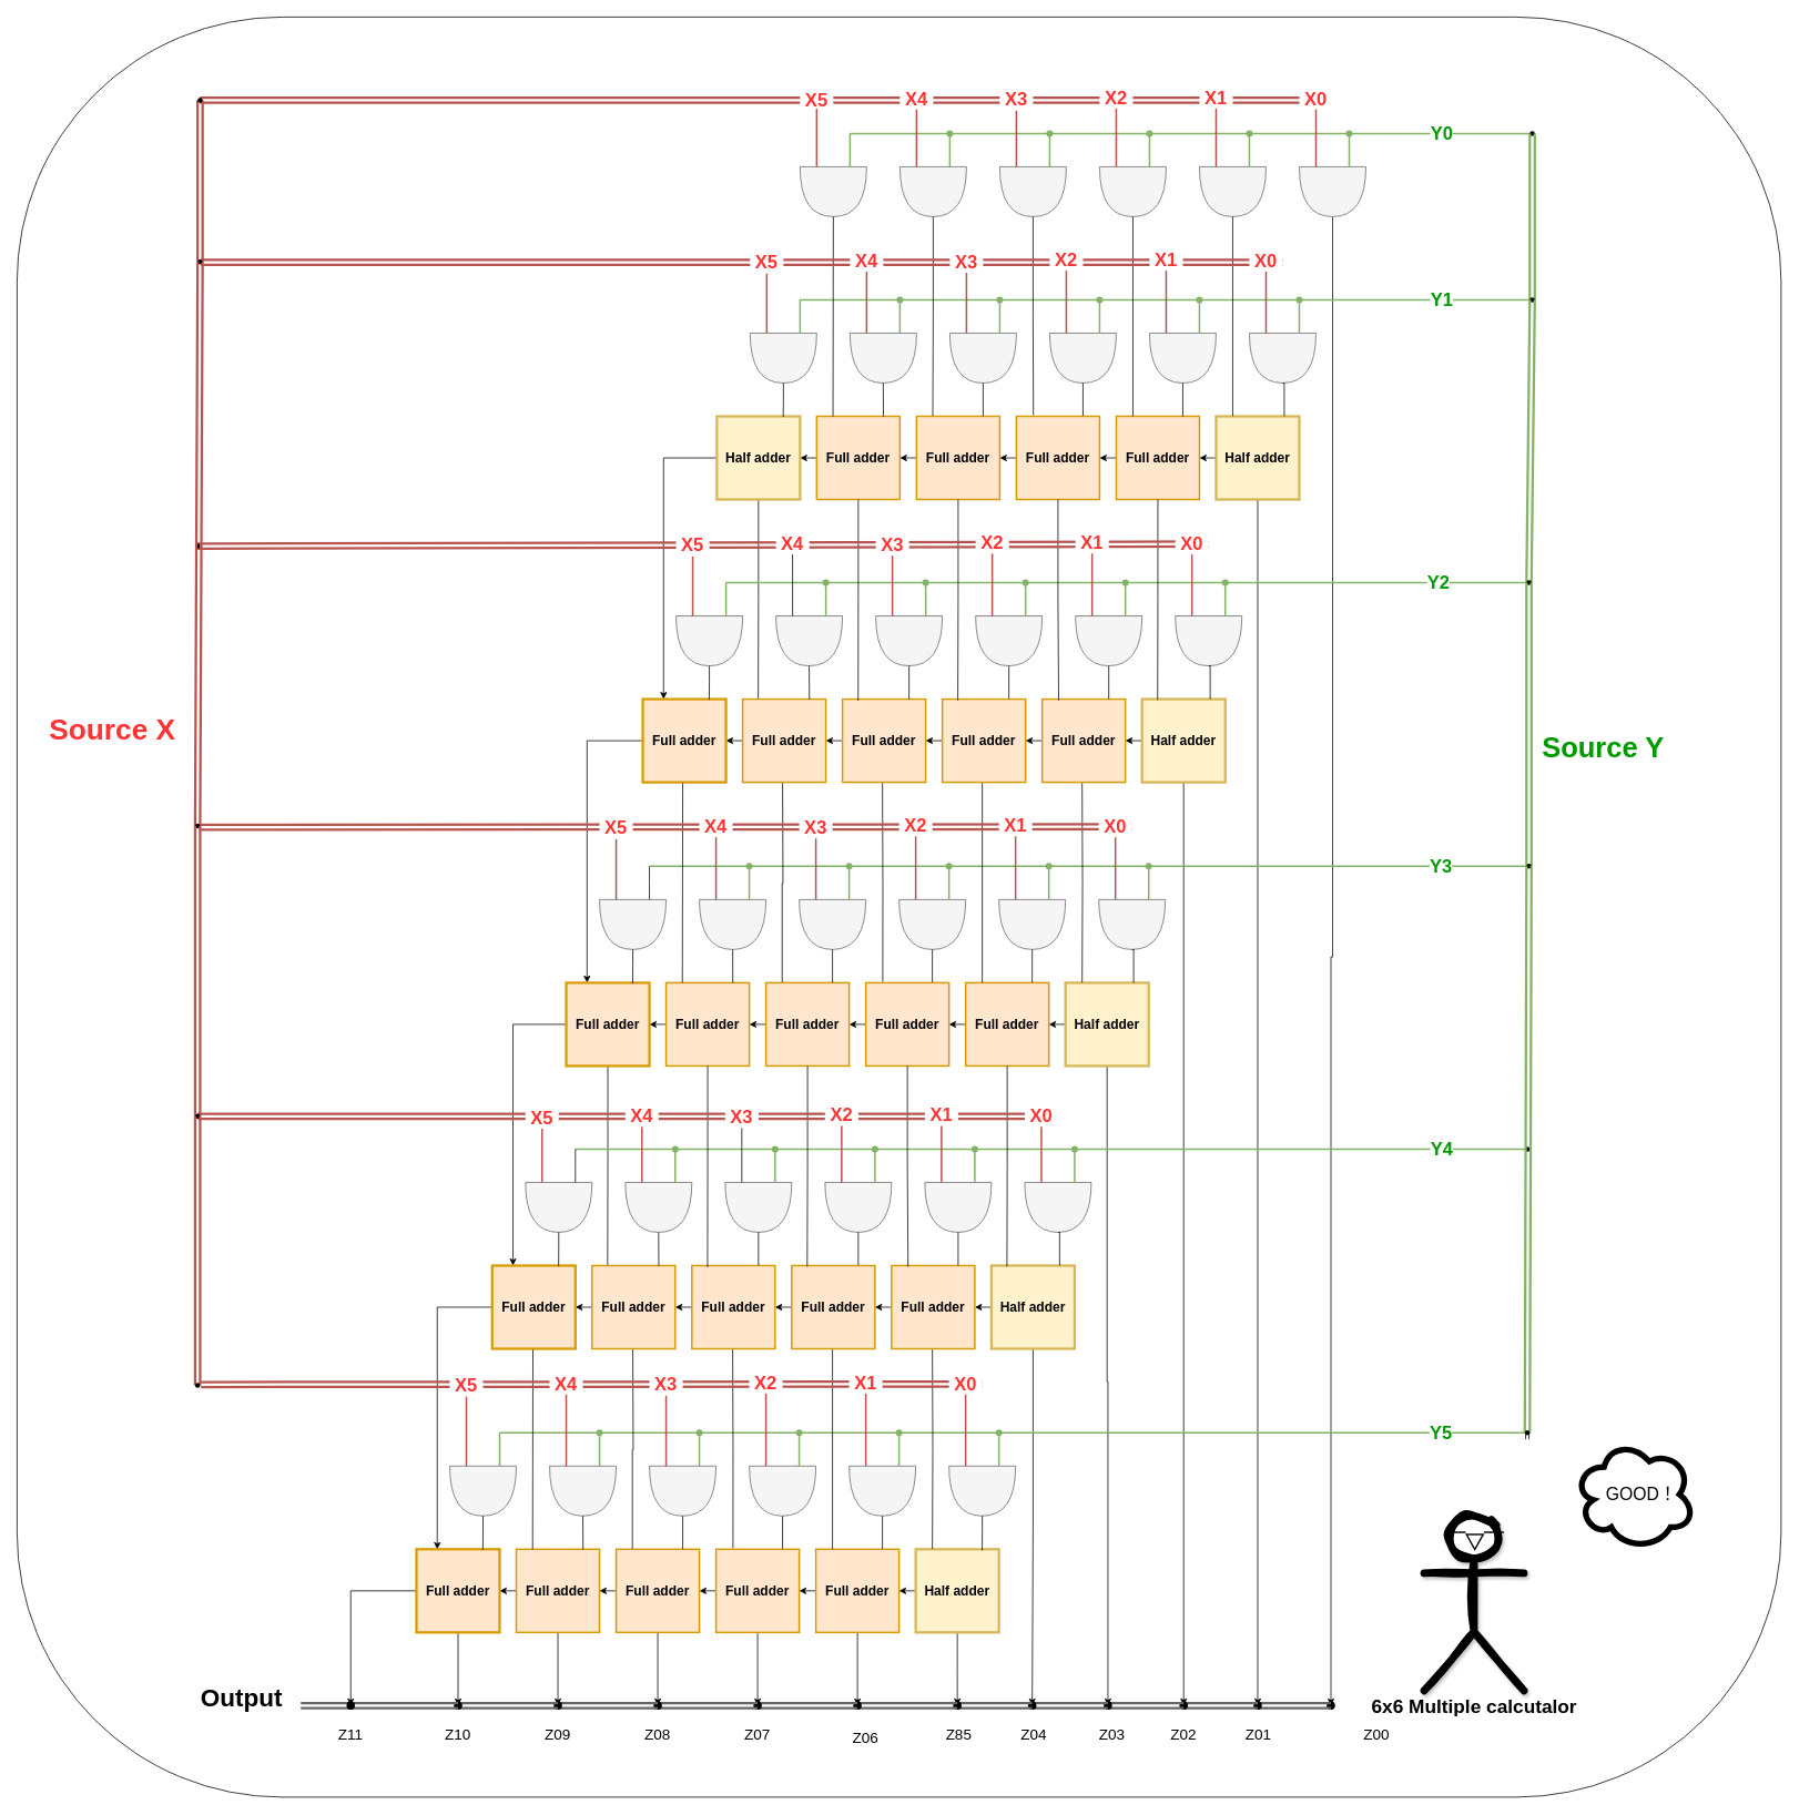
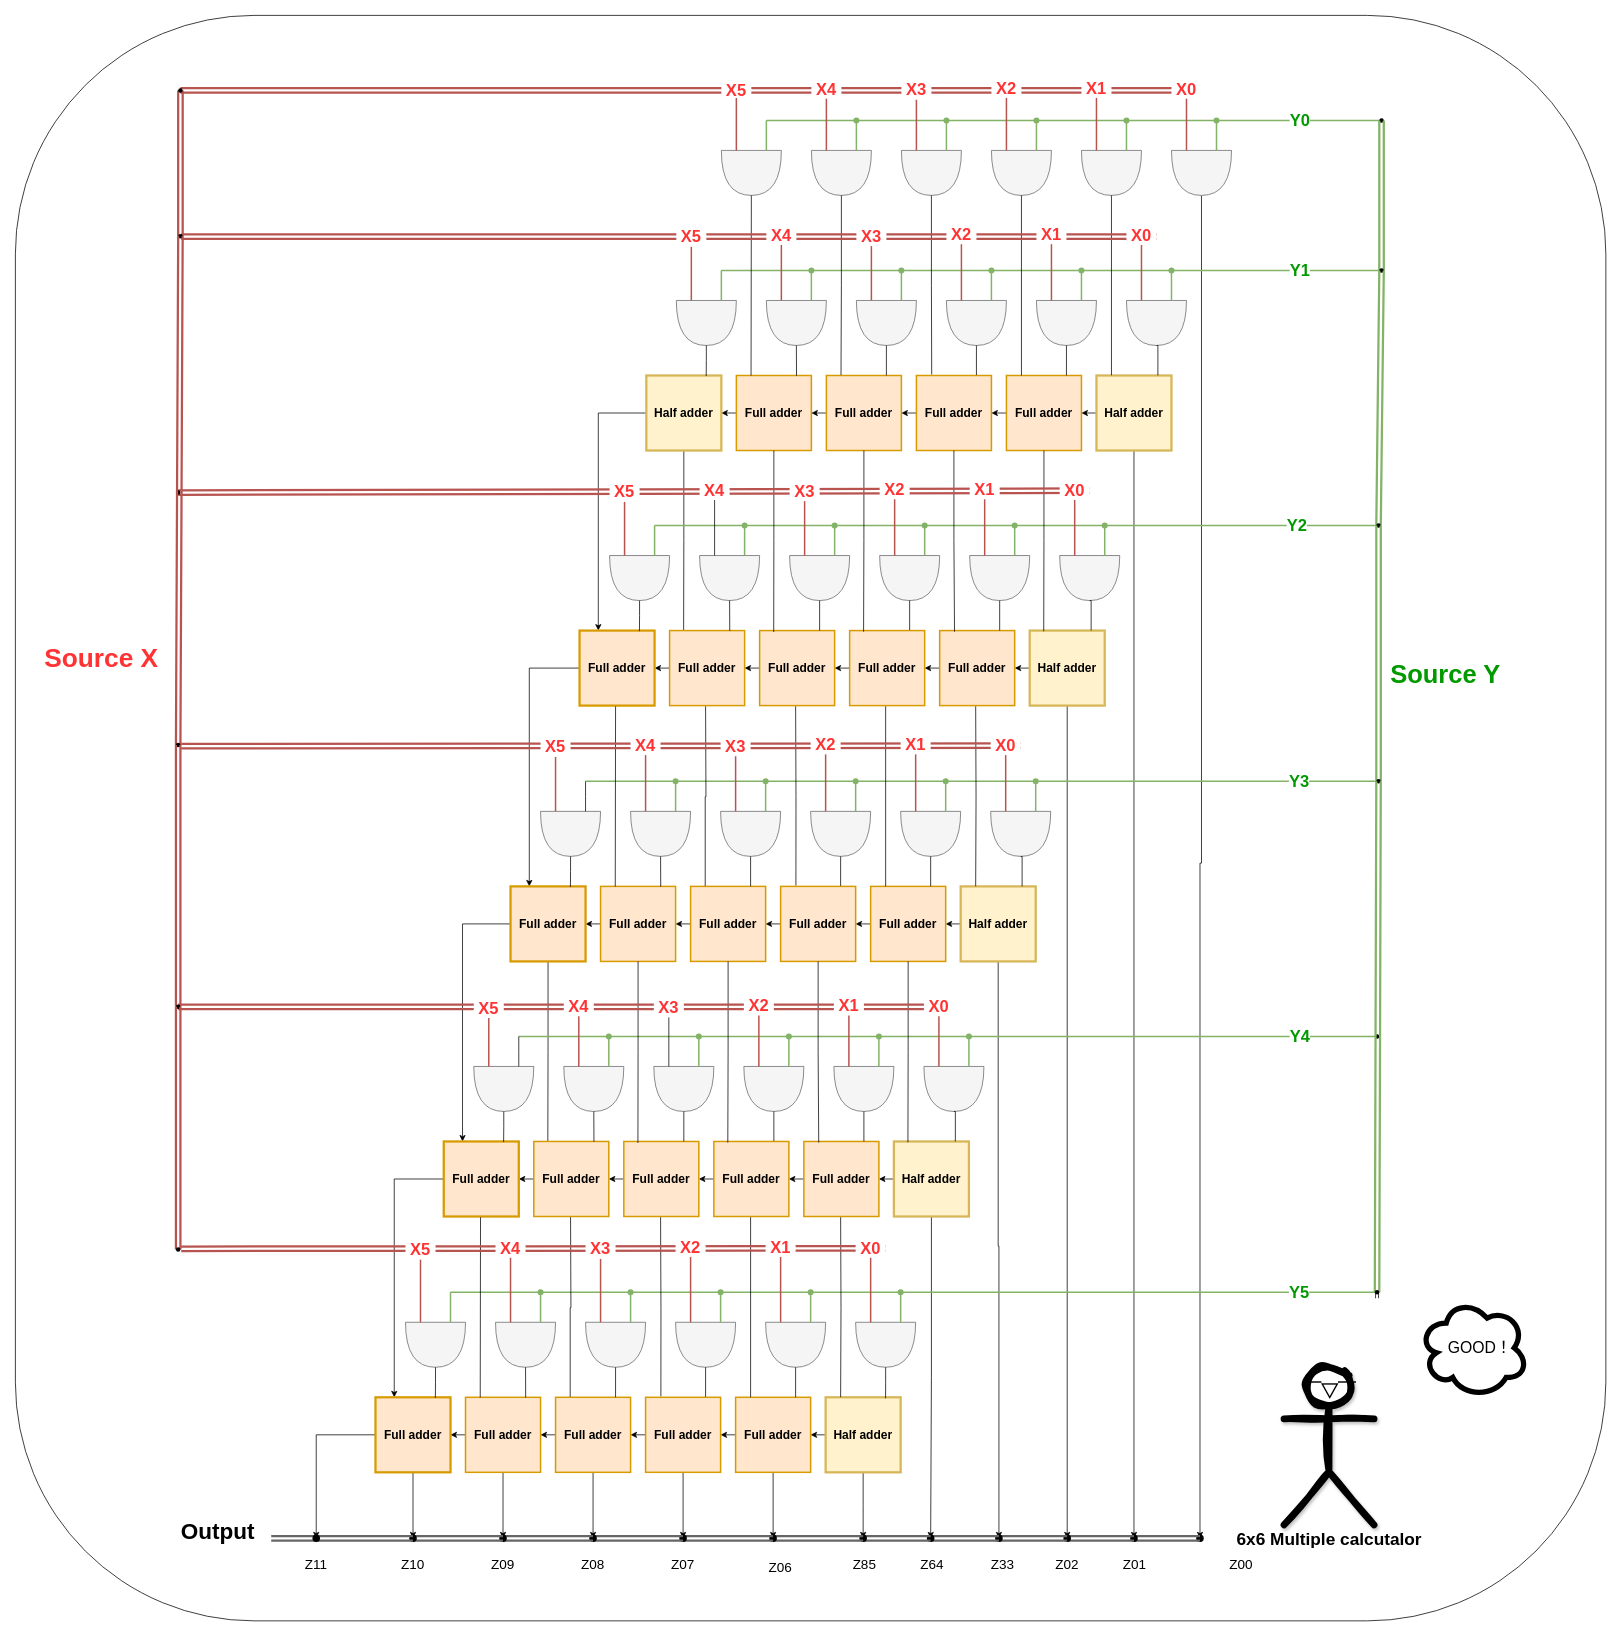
- <mxCell id="385" value="&lt;span style=&quot;font-size: 18px;&quot;&gt;Z04&lt;/span&gt;" style="text;html=1;align=center;verticalAlign=middle;whiteSpace=wrap;rounded=0;" vertex="1" parent="1"><mxGeometry x="1212" y="2070" width="60" height="30" as="geometry" /></mxCell>
+ <mxCell id="385" value="&lt;span style=&quot;font-size: 18px;&quot;&gt;Z64&lt;/span&gt;" style="text;html=1;align=center;verticalAlign=middle;whiteSpace=wrap;rounded=0;" vertex="1" parent="1"><mxGeometry x="1212" y="2070" width="60" height="30" as="geometry" /></mxCell>
- <mxCell id="386" value="&lt;font style=&quot;font-size: 18px;&quot;&gt;Z03&lt;/font&gt;" style="text;html=1;align=center;verticalAlign=middle;whiteSpace=wrap;rounded=0;" vertex="1" parent="1"><mxGeometry x="1306" y="2070" width="60" height="30" as="geometry" /></mxCell>
+ <mxCell id="386" value="&lt;font style=&quot;font-size: 18px;&quot;&gt;Z33&lt;/font&gt;" style="text;html=1;align=center;verticalAlign=middle;whiteSpace=wrap;rounded=0;" vertex="1" parent="1"><mxGeometry x="1306" y="2070" width="60" height="30" as="geometry" /></mxCell>
